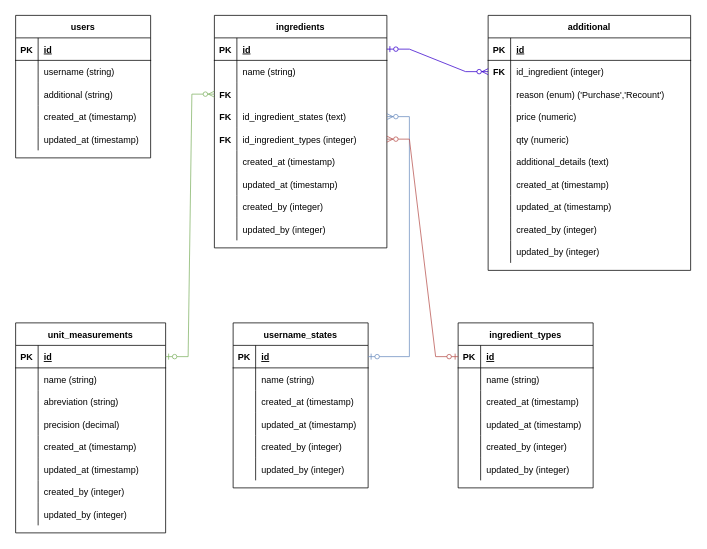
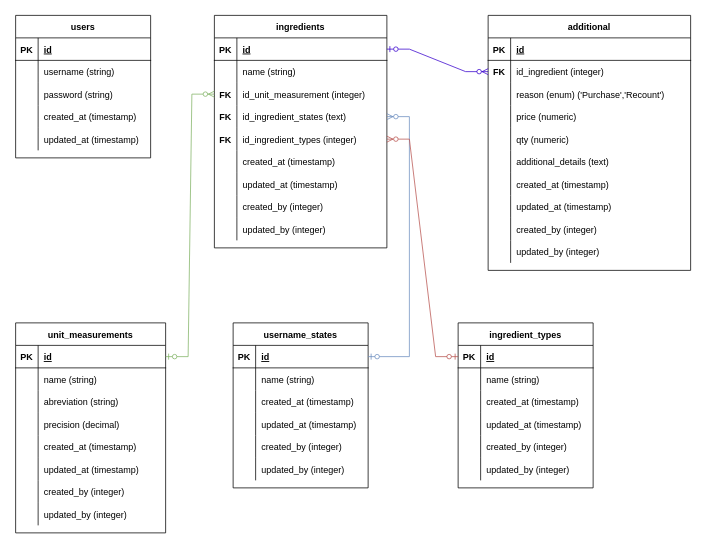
+ <mxCell id="74" value="id_unit_measurement (integer)" style="shape=partialRectangle;connectable=0;fillColor=none;top=0;left=0;bottom=0;right=0;align=left;spacingLeft=6;overflow=hidden;" vertex="1" parent="72"><mxGeometry x="30" width="200" height="30" as="geometry"><mxRectangle width="200" height="30" as="alternateBounds" /></mxGeometry></mxCell>
- <mxCell id="137" value="additional (string)" style="shape=partialRectangle;connectable=0;fillColor=none;top=0;left=0;bottom=0;right=0;align=left;spacingLeft=6;overflow=hidden;" vertex="1" parent="135"><mxGeometry x="30.0" width="150.0" height="30" as="geometry"><mxRectangle width="150.0" height="30" as="alternateBounds" /></mxGeometry></mxCell>
+ <mxCell id="137" value="password (string)" style="shape=partialRectangle;connectable=0;fillColor=none;top=0;left=0;bottom=0;right=0;align=left;spacingLeft=6;overflow=hidden;" vertex="1" parent="135"><mxGeometry x="30.0" width="150.0" height="30" as="geometry"><mxRectangle width="150.0" height="30" as="alternateBounds" /></mxGeometry></mxCell>
